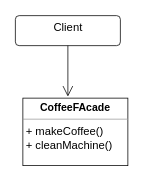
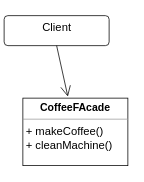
- <mxCell id="2" value="&lt;font style=&quot;font-size: 15px&quot;&gt;Client&lt;/font&gt;" style="html=1;align=center;verticalAlign=top;rounded=1;absoluteArcSize=1;arcSize=10;dashed=0;" vertex="1" parent="1"><mxGeometry x="20" y="20" width="140" height="40" as="geometry" /></mxCell>
+ <mxCell id="2" value="&lt;font style=&quot;font-size: 15px&quot;&gt;Client&lt;/font&gt;" style="html=1;align=center;verticalAlign=top;rounded=1;absoluteArcSize=1;arcSize=10;dashed=0;" vertex="1" parent="1"><mxGeometry x="5" y="20" width="140" height="40" as="geometry" /></mxCell>
